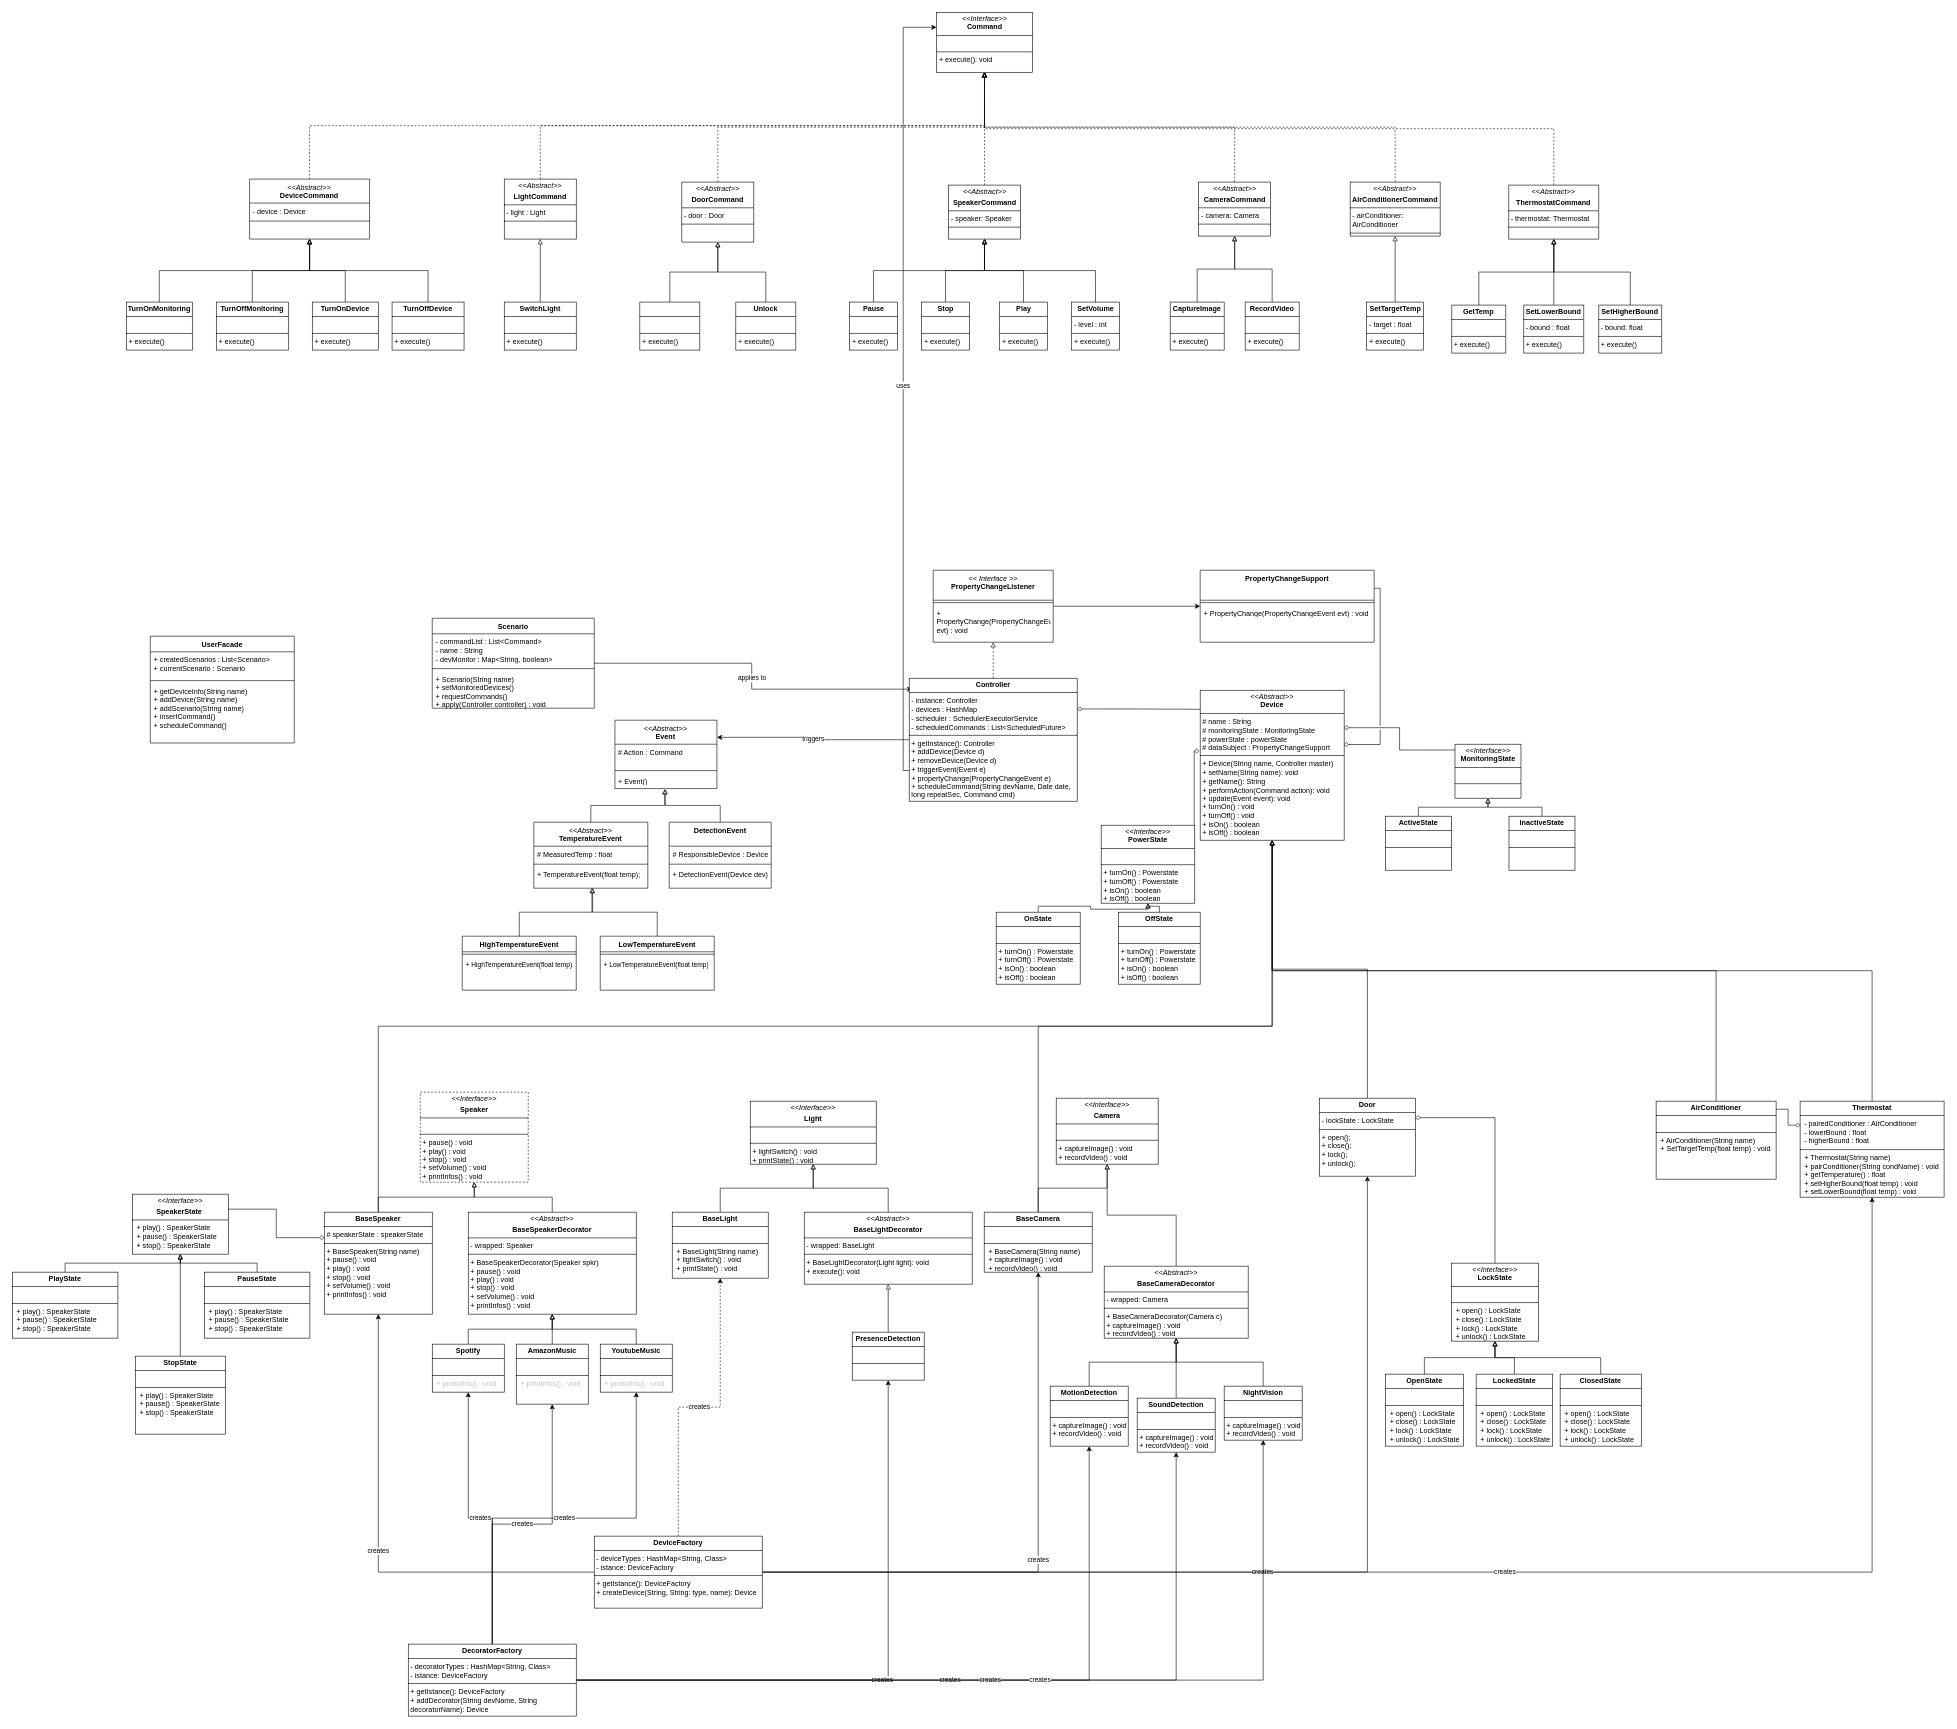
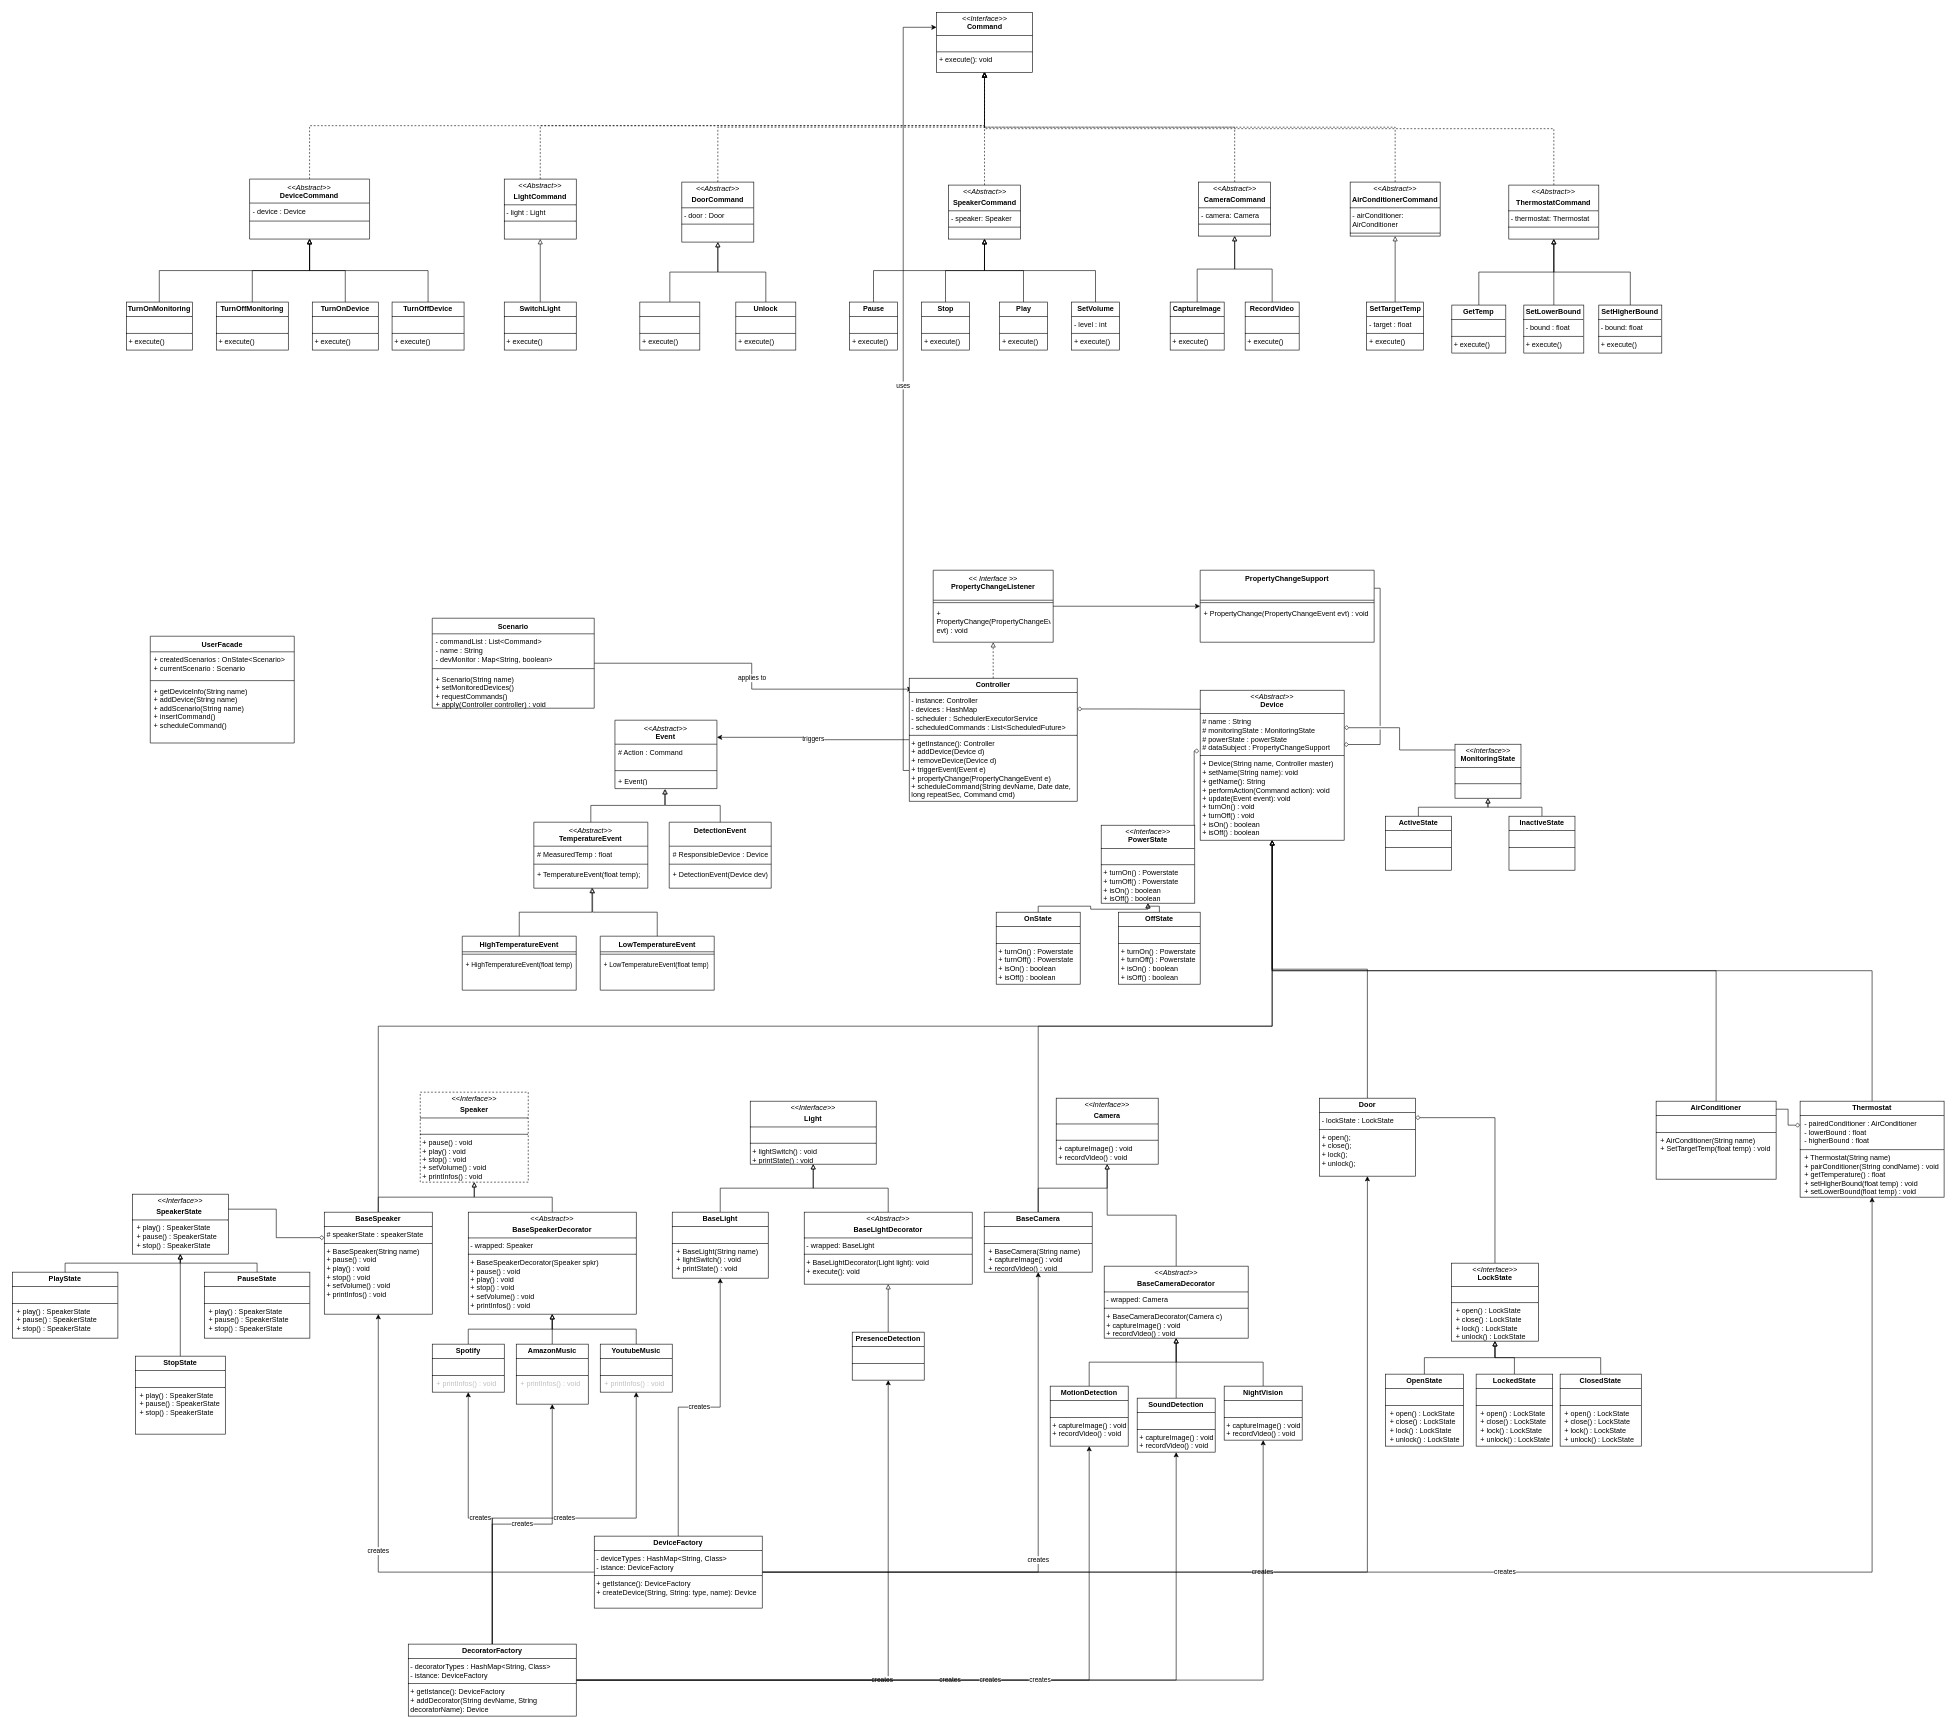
- <mxCell id="178" value="+ createdScenarios : List&amp;lt;Scenario&amp;gt;&lt;div&gt;+ currentScenario : Scenario&lt;/div&gt;" style="text;strokeColor=none;fillColor=none;align=left;verticalAlign=top;spacingLeft=4;spacingRight=4;overflow=hidden;rotatable=0;points=[[0,0.5],[1,0.5]];portConstraint=eastwest;whiteSpace=wrap;html=1;" vertex="1" parent="177"><mxGeometry y="26" width="240" height="44" as="geometry" /></mxCell>
+ <mxCell id="178" value="+ createdScenarios : OnState&amp;lt;Scenario&amp;gt;&lt;div&gt;+ currentScenario : Scenario&lt;/div&gt;" style="text;strokeColor=none;fillColor=none;align=left;verticalAlign=top;spacingLeft=4;spacingRight=4;overflow=hidden;rotatable=0;points=[[0,0.5],[1,0.5]];portConstraint=eastwest;whiteSpace=wrap;html=1;" vertex="1" parent="177"><mxGeometry y="26" width="240" height="44" as="geometry" /></mxCell>
- <mxCell id="14" value="creates" style="edgeStyle=orthogonalEdgeStyle;html=1;entryX=0.5;entryY=1;entryDx=0;entryDy=0;rounded=0;curved=0;dashed=1;" parent="1" source="18" target="44" edge="1"><mxGeometry relative="1" as="geometry" /></mxCell>
+ <mxCell id="14" value="creates" style="edgeStyle=orthogonalEdgeStyle;html=1;entryX=0.5;entryY=1;entryDx=0;entryDy=0;rounded=0;curved=0;" parent="1" source="18" target="44" edge="1"><mxGeometry relative="1" as="geometry" /></mxCell>
